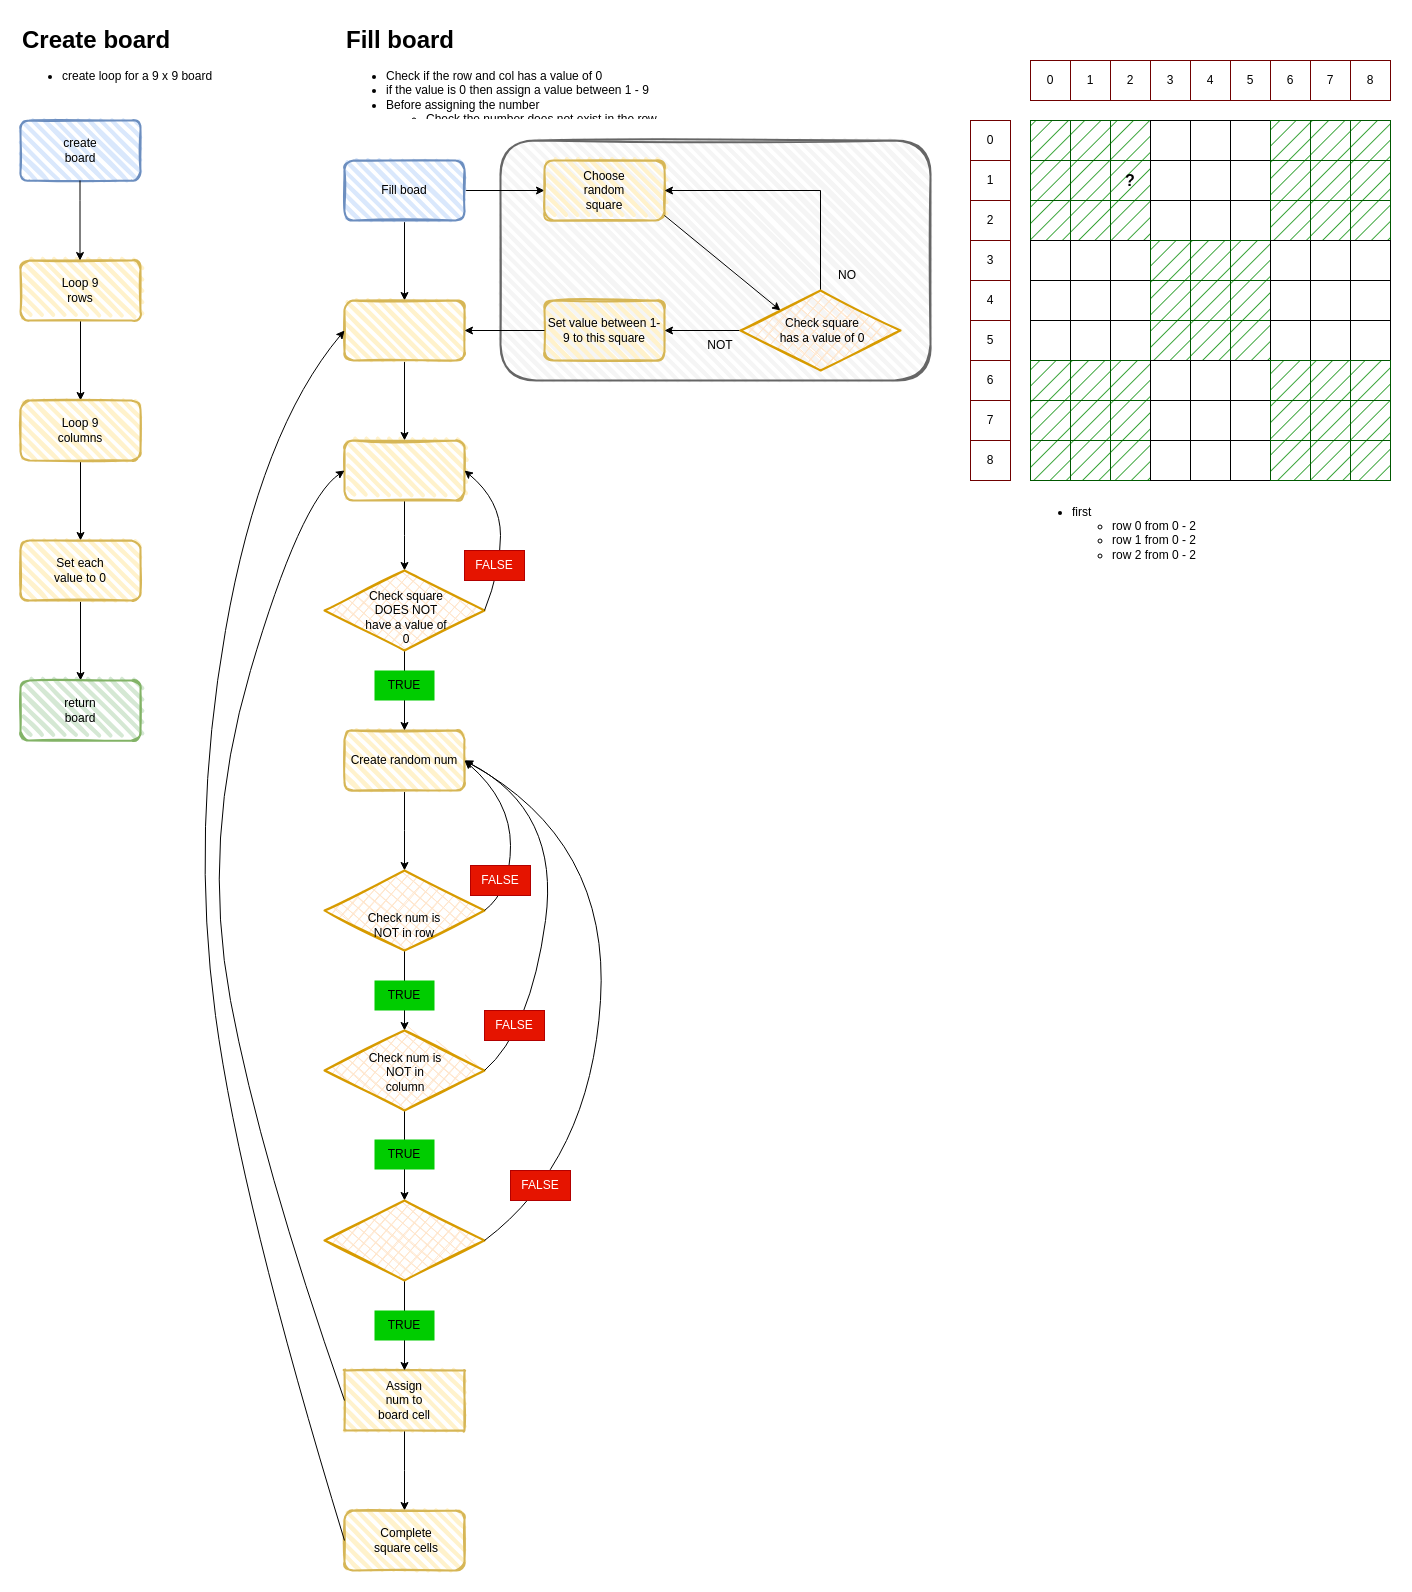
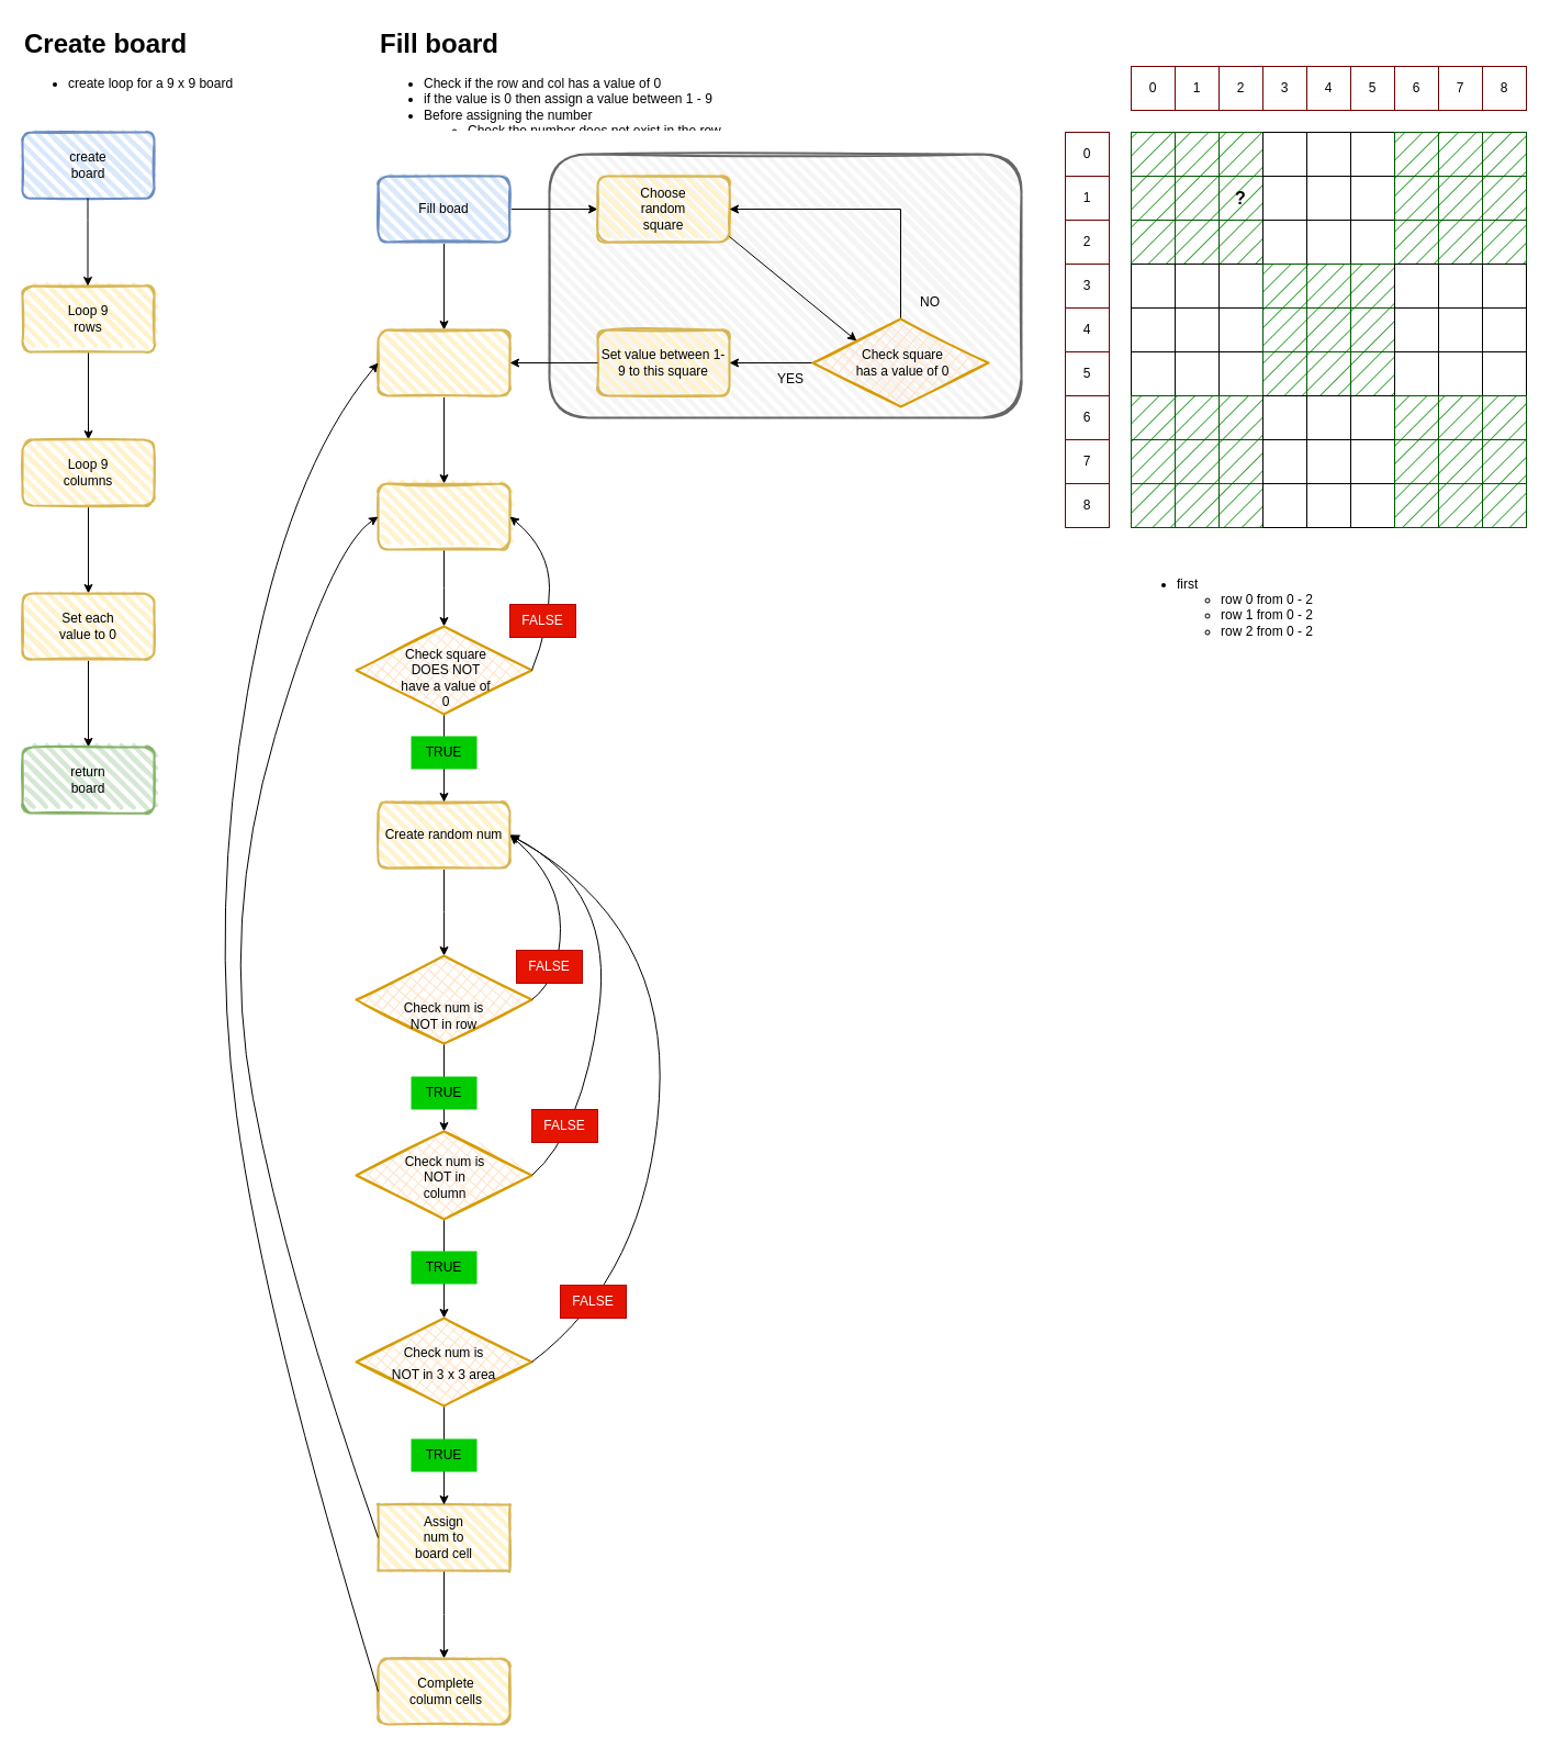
- <mxCell id="39" value="&lt;div&gt;NOT&lt;/div&gt;" style="text;html=1;strokeColor=none;fillColor=none;align=center;verticalAlign=middle;whiteSpace=wrap;rounded=0;" vertex="1" parent="1"><mxGeometry x="690" y="330" width="60" height="30" as="geometry" /></mxCell>
+ <mxCell id="39" value="&lt;div&gt;YES&lt;/div&gt;" style="text;html=1;strokeColor=none;fillColor=none;align=center;verticalAlign=middle;whiteSpace=wrap;rounded=0;" vertex="1" parent="1"><mxGeometry x="690" y="330" width="60" height="30" as="geometry" /></mxCell>
- <mxCell id="185" value="&lt;ul&gt;&lt;li&gt;first&lt;br&gt;&lt;/li&gt;&lt;ul&gt;&lt;li&gt;row 0 from 0 - 2&lt;/li&gt;&lt;li&gt;row 1 from 0 - 2&lt;/li&gt;&lt;li&gt;row 2 from 0 - 2&lt;/li&gt;&lt;/ul&gt;&lt;/ul&gt;" style="text;strokeColor=none;fillColor=none;html=1;whiteSpace=wrap;verticalAlign=middle;overflow=hidden;" vertex="1" parent="1"><mxGeometry x="1030" y="490" width="340" height="80" as="geometry" /></mxCell>
+ <mxCell id="185" value="&lt;ul&gt;&lt;li&gt;first&lt;br&gt;&lt;/li&gt;&lt;ul&gt;&lt;li&gt;row 0 from 0 - 2&lt;/li&gt;&lt;li&gt;row 1 from 0 - 2&lt;/li&gt;&lt;li&gt;row 2 from 0 - 2&lt;/li&gt;&lt;/ul&gt;&lt;/ul&gt;" style="text;strokeColor=none;fillColor=none;html=1;whiteSpace=wrap;verticalAlign=middle;overflow=hidden;" vertex="1" parent="1"><mxGeometry x="1030" y="510" width="340" height="80" as="geometry" /></mxCell>
+ <mxCell id="188" value="&lt;font style=&quot;font-size: 12px;&quot;&gt;Check num is NOT in 3 x 3 area&lt;/font&gt;" style="text;html=1;strokeColor=none;fillColor=none;align=center;verticalAlign=middle;whiteSpace=wrap;rounded=0;fontSize=16;" vertex="1" parent="1"><mxGeometry x="354" y="1225" width="100" height="30" as="geometry" /></mxCell>
- <mxCell id="61" value="Complete square cells" style="text;html=1;strokeColor=none;fillColor=none;align=center;verticalAlign=middle;whiteSpace=wrap;rounded=0;" vertex="1" parent="1"><mxGeometry x="366" y="1525" width="80" height="30" as="geometry" /></mxCell>
+ <mxCell id="61" value="Complete column cells" style="text;html=1;strokeColor=none;fillColor=none;align=center;verticalAlign=middle;whiteSpace=wrap;rounded=0;" vertex="1" parent="1"><mxGeometry x="366" y="1525" width="80" height="30" as="geometry" /></mxCell>
